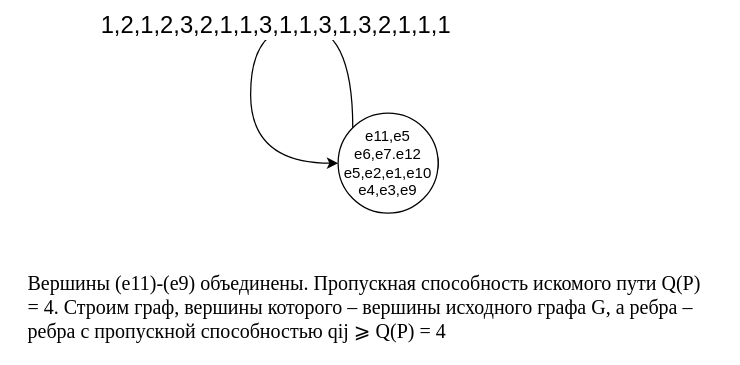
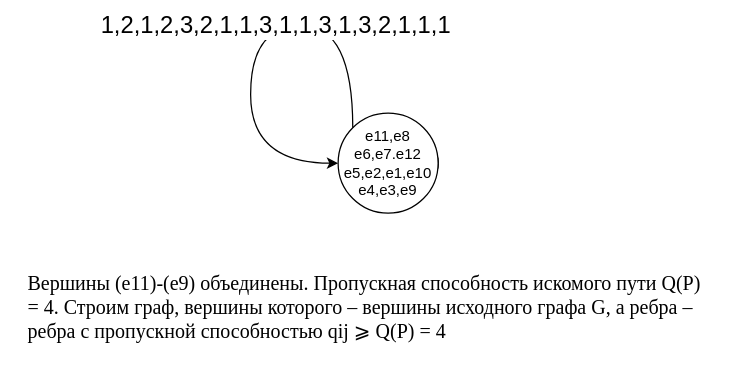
- <mxCell id="4" value="e11,e5&lt;br&gt;e6,e7.e12&lt;br&gt;e5,e2,e1,e10&lt;br&gt;e4,e3,e9" style="ellipse;whiteSpace=wrap;html=1;aspect=fixed;direction=south;" parent="1" vertex="1"><mxGeometry x="270" y="90" width="80" height="80" as="geometry" /></mxCell>
+ <mxCell id="4" value="e11,e8&lt;br&gt;e6,e7.e12&lt;br&gt;e5,e2,e1,e10&lt;br&gt;e4,e3,e9" style="ellipse;whiteSpace=wrap;html=1;aspect=fixed;direction=south;" parent="1" vertex="1"><mxGeometry x="270" y="90" width="80" height="80" as="geometry" /></mxCell>
